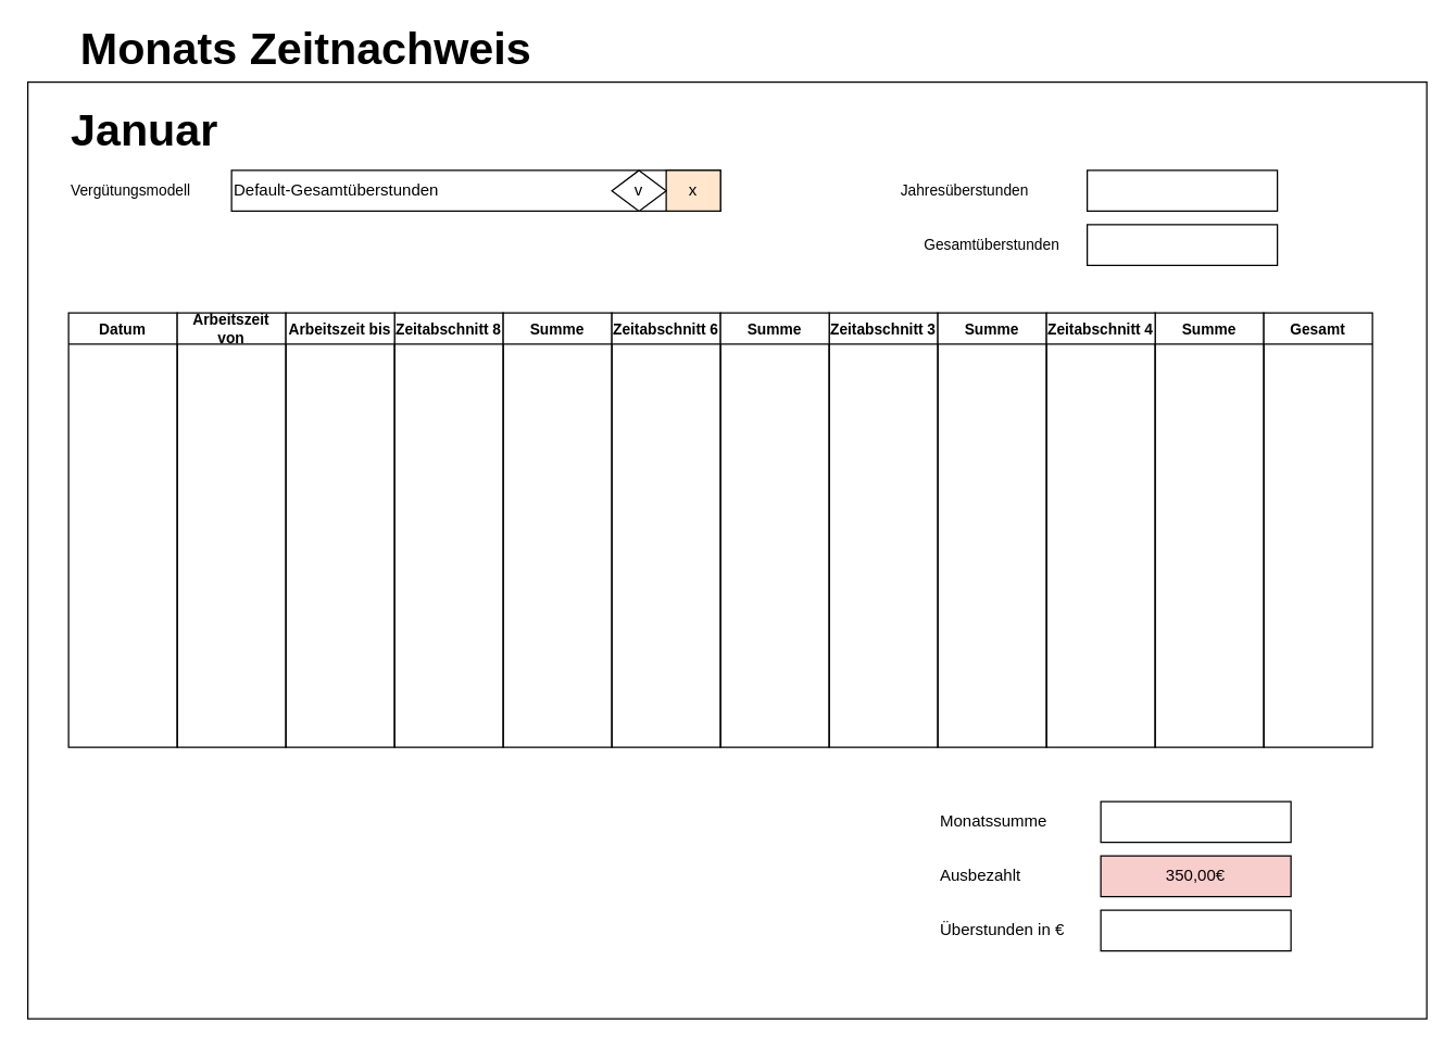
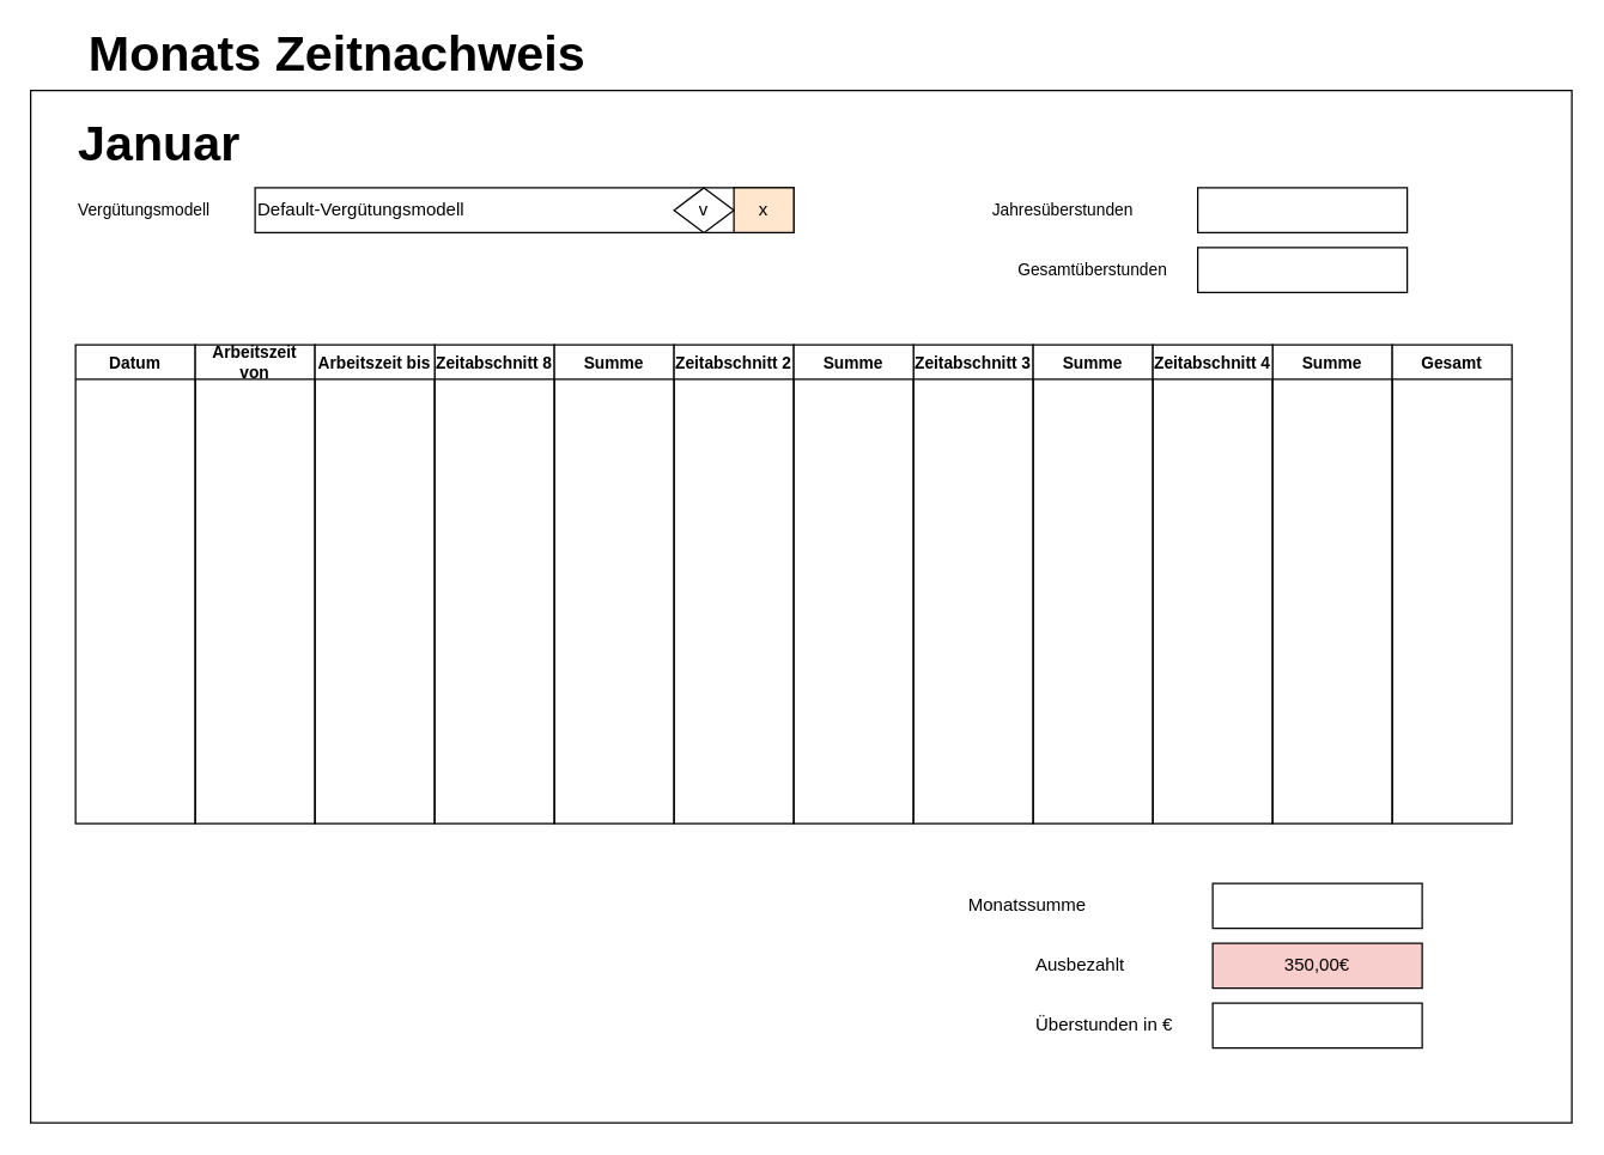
- <mxCell id="24" value="Default-Gesamtüberstunden" style="rounded=0;whiteSpace=wrap;html=1;align=left;" vertex="1" parent="23"><mxGeometry width="360" height="30" as="geometry" /></mxCell>
+ <mxCell id="24" value="Default-Vergütungsmodell" style="rounded=0;whiteSpace=wrap;html=1;align=left;" vertex="1" parent="23"><mxGeometry width="360" height="30" as="geometry" /></mxCell>
- <mxCell id="12" value="Zeitabschnitt 6" style="swimlane;whiteSpace=wrap;html=1;fontSize=11;" vertex="1" parent="1"><mxGeometry x="450" y="230" width="80" height="320" as="geometry" /></mxCell>
+ <mxCell id="12" value="Zeitabschnitt 2" style="swimlane;whiteSpace=wrap;html=1;fontSize=11;" vertex="1" parent="1"><mxGeometry x="450" y="230" width="80" height="320" as="geometry" /></mxCell>
- <mxCell id="16" value="Monatssumme" style="text;html=1;strokeColor=none;fillColor=none;align=left;verticalAlign=middle;whiteSpace=wrap;rounded=0;" vertex="1" parent="1"><mxGeometry x="690" y="590" width="80" height="30" as="geometry" /></mxCell>
+ <mxCell id="16" value="Monatssumme" style="text;html=1;strokeColor=none;fillColor=none;align=left;verticalAlign=middle;whiteSpace=wrap;rounded=0;" vertex="1" parent="1"><mxGeometry x="645" y="590" width="80" height="30" as="geometry" /></mxCell>
